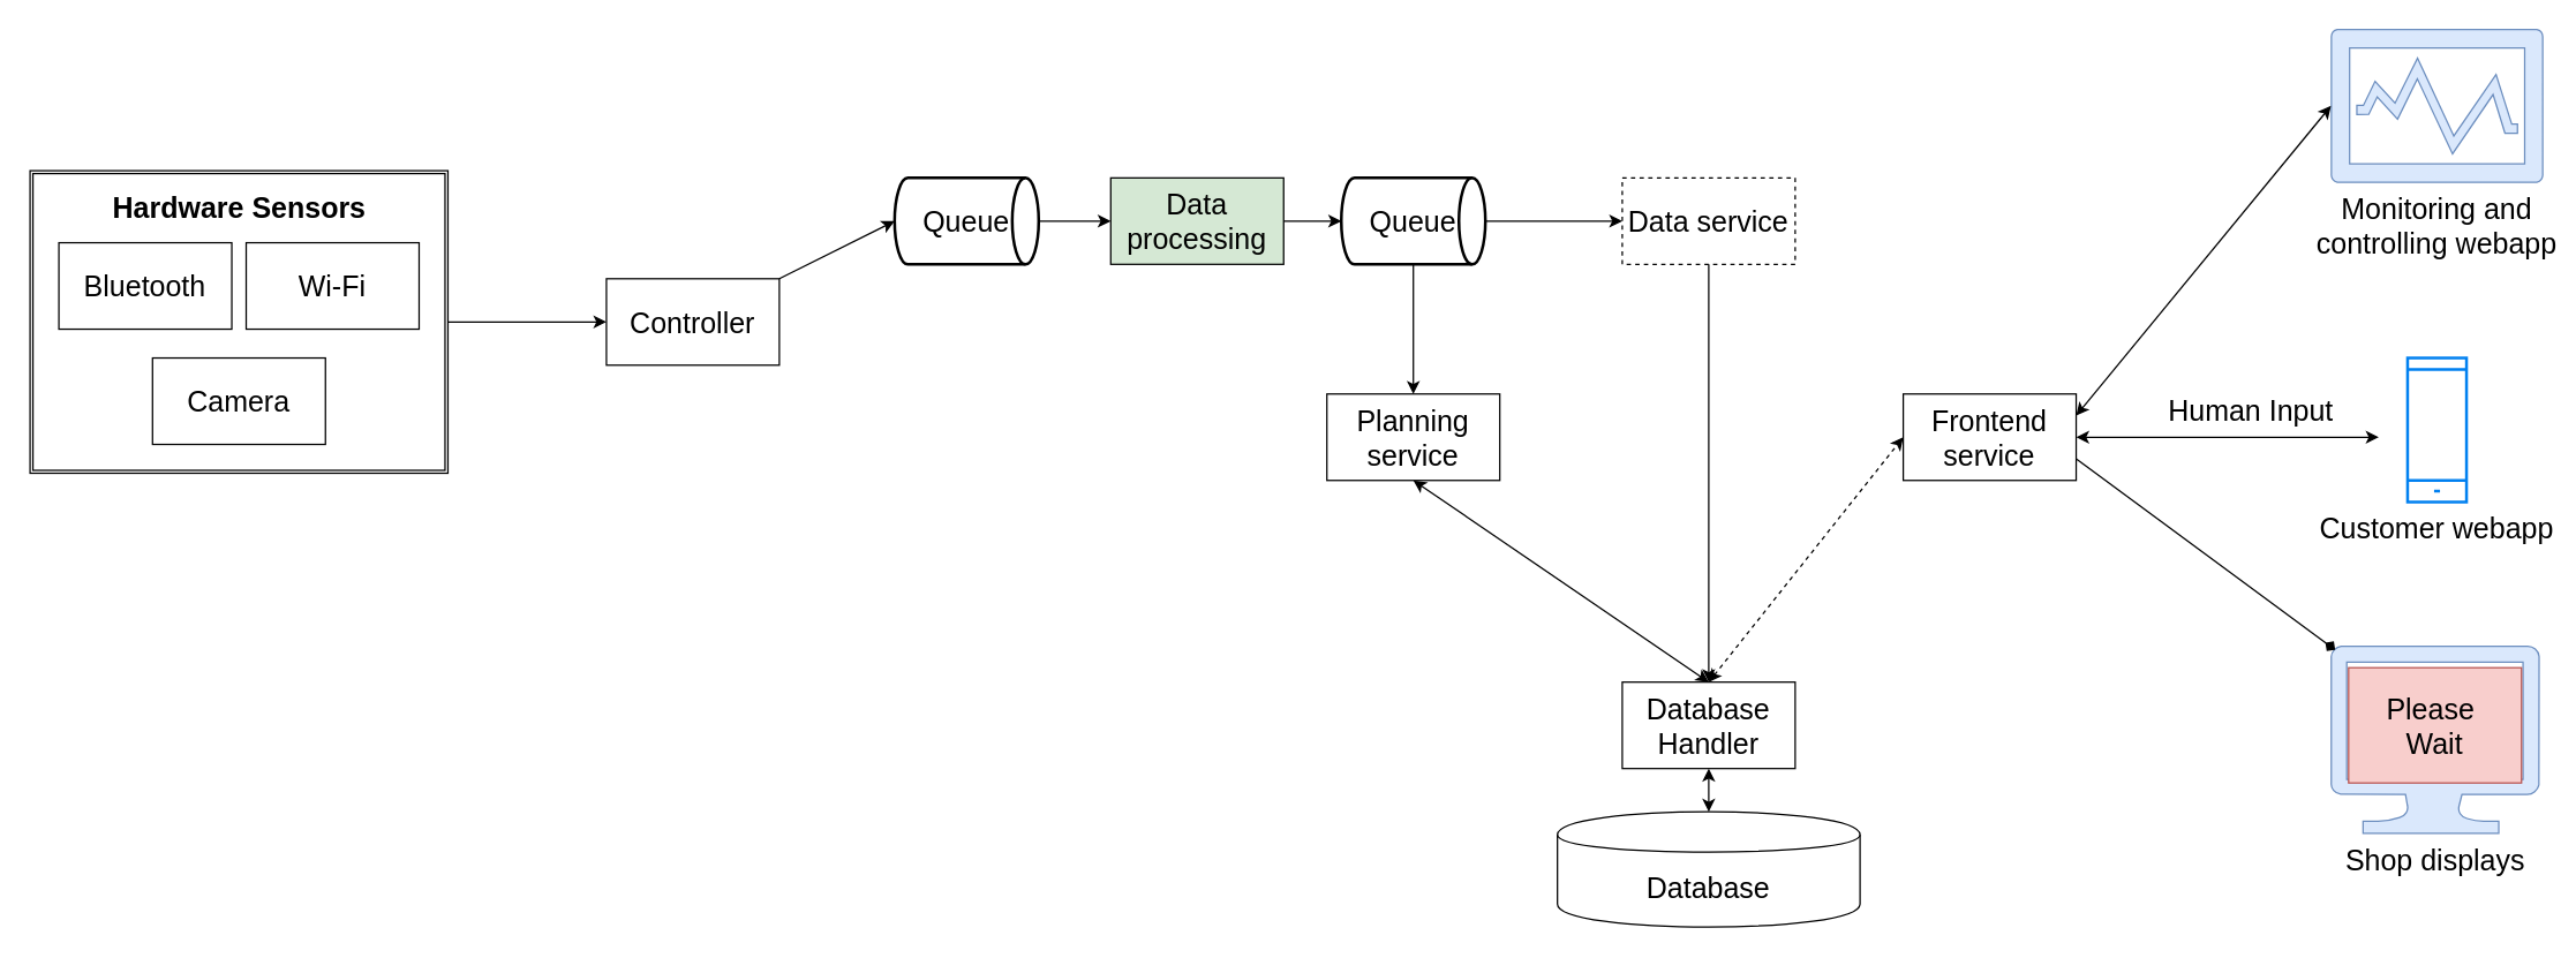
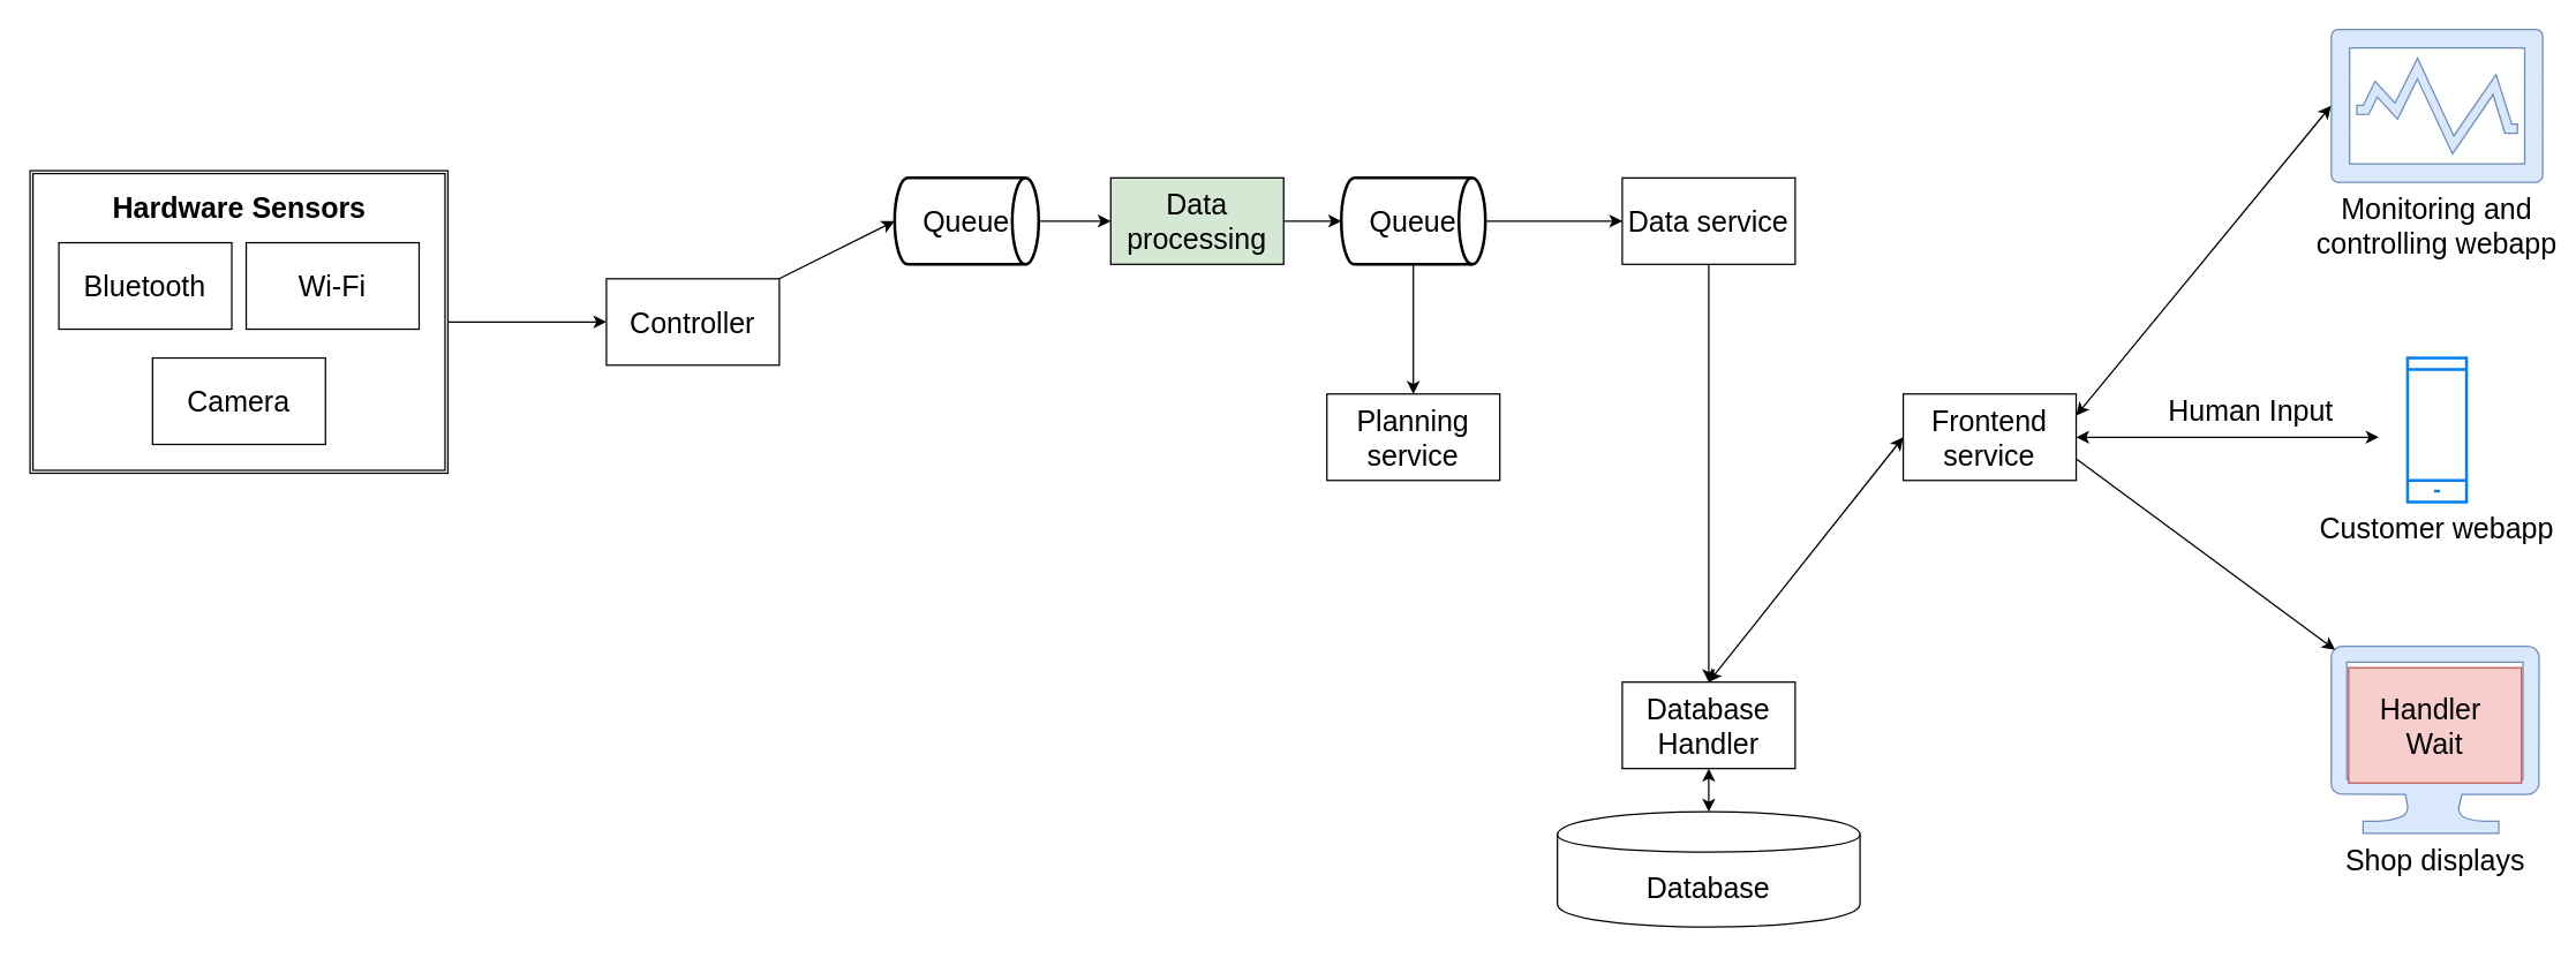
- <mxCell id="17" value="Data service" style="rounded=0;whiteSpace=wrap;html=1;fontSize=20;dashed=1;" parent="1" vertex="1"><mxGeometry x="1125" y="123" width="120" height="60" as="geometry" /></mxCell>
+ <mxCell id="17" value="Data service" style="rounded=0;whiteSpace=wrap;html=1;fontSize=20;" parent="1" vertex="1"><mxGeometry x="1125" y="123" width="120" height="60" as="geometry" /></mxCell>
- <mxCell id="24" value="" style="endArrow=classic;startArrow=classic;html=1;fontSize=20;exitX=0.5;exitY=0;exitDx=0;exitDy=0;entryX=0;entryY=0.5;entryDx=0;entryDy=0;dashed=1;" parent="1" source="11" target="13" edge="1"><mxGeometry width="50" height="50" relative="1" as="geometry"><mxPoint x="990" y="483" as="sourcePoint" /><mxPoint x="1040" y="433" as="targetPoint" /></mxGeometry></mxCell>
+ <mxCell id="24" value="" style="endArrow=classic;startArrow=classic;html=1;fontSize=20;exitX=0.5;exitY=0;exitDx=0;exitDy=0;entryX=0;entryY=0.5;entryDx=0;entryDy=0;" parent="1" source="11" target="13" edge="1"><mxGeometry width="50" height="50" relative="1" as="geometry"><mxPoint x="990" y="483" as="sourcePoint" /><mxPoint x="1040" y="433" as="targetPoint" /></mxGeometry></mxCell>
- <mxCell id="33" value="" style="endArrow=classic;startArrow=classic;html=1;fontSize=20;exitX=0.5;exitY=0;exitDx=0;exitDy=0;entryX=0.5;entryY=1;entryDx=0;entryDy=0;" edge="1" parent="1" source="11" target="28"><mxGeometry width="50" height="50" relative="1" as="geometry"><mxPoint x="1205" y="493" as="sourcePoint" /><mxPoint x="1360" y="323" as="targetPoint" /></mxGeometry></mxCell>
- <mxCell id="31" value="" style="endArrow=diamond;html=1;exitX=1;exitY=0.75;exitDx=0;exitDy=0;entryX=0.02;entryY=0.02;entryDx=0;entryDy=0;entryPerimeter=0;" edge="1" parent="1" source="13" target="30"><mxGeometry width="50" height="50" relative="1" as="geometry"><mxPoint x="1470" y="463" as="sourcePoint" /><mxPoint x="1610" y="483" as="targetPoint" /></mxGeometry></mxCell>
+ <mxCell id="31" value="" style="endArrow=classic;html=1;exitX=1;exitY=0.75;exitDx=0;exitDy=0;entryX=0.02;entryY=0.02;entryDx=0;entryDy=0;entryPerimeter=0;" edge="1" parent="1" source="13" target="30"><mxGeometry width="50" height="50" relative="1" as="geometry"><mxPoint x="1470" y="463" as="sourcePoint" /><mxPoint x="1610" y="483" as="targetPoint" /></mxGeometry></mxCell>
- <mxCell id="32" value="Please&amp;nbsp;&lt;br&gt;Wait" style="text;html=1;strokeColor=#b85450;fillColor=#f8cecc;align=center;verticalAlign=middle;whiteSpace=wrap;rounded=0;fontSize=20;" vertex="1" parent="1"><mxGeometry x="1629.06" y="463" width="120" height="80" as="geometry" /></mxCell>
+ <mxCell id="32" value="Handler&amp;nbsp;&lt;br&gt;Wait" style="text;html=1;strokeColor=#b85450;fillColor=#f8cecc;align=center;verticalAlign=middle;whiteSpace=wrap;rounded=0;fontSize=20;" vertex="1" parent="1"><mxGeometry x="1629.06" y="463" width="120" height="80" as="geometry" /></mxCell>
